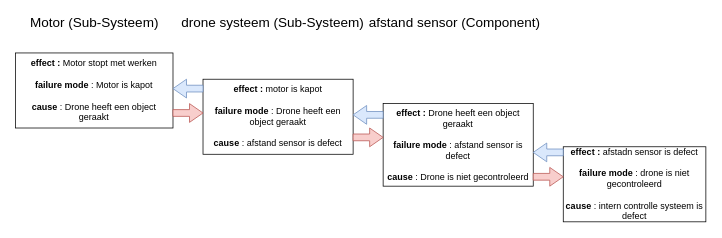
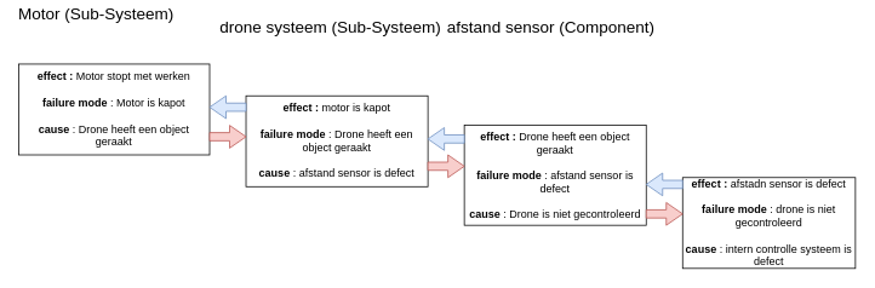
- <mxCell id="12" value="&lt;font style=&quot;font-size: 18px&quot;&gt;Motor (Sub-Systeem)&lt;/font&gt;" style="text;html=1;align=center;verticalAlign=middle;resizable=0;points=[];autosize=1;" vertex="1" parent="1"><mxGeometry x="30" y="20" width="190" height="20" as="geometry" /></mxCell>
+ <mxCell id="12" value="&lt;font style=&quot;font-size: 18px&quot;&gt;Motor (Sub-Systeem)&lt;/font&gt;" style="text;html=1;align=center;verticalAlign=middle;resizable=0;points=[];autosize=1;" vertex="1" parent="1"><mxGeometry x="10" y="5" width="190" height="20" as="geometry" /></mxCell>
